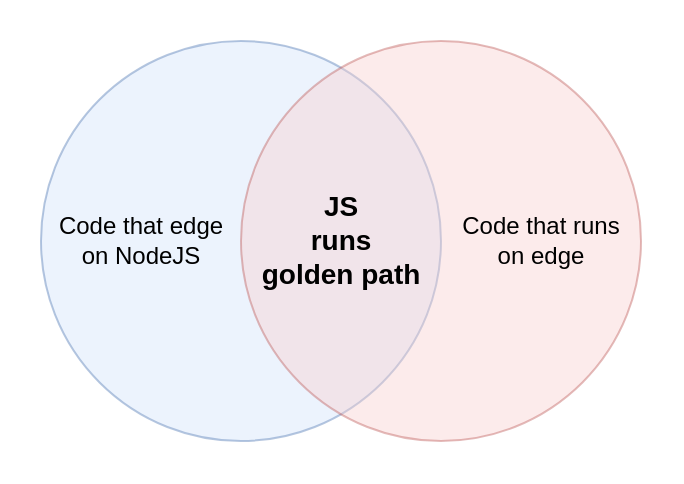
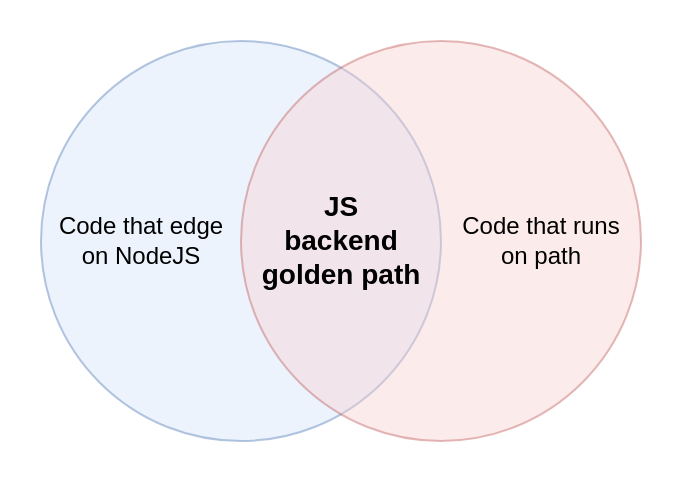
- <mxCell id="6" value="JS&lt;br style=&quot;font-size: 14px&quot;&gt;runs&lt;br style=&quot;font-size: 14px&quot;&gt;golden path" style="text;html=1;align=center;verticalAlign=middle;resizable=0;points=[];autosize=1;strokeColor=none;fillColor=none;rounded=0;fontStyle=1;fontSize=14;" parent="1" vertex="1"><mxGeometry x="125" y="90" width="90" height="60" as="geometry" /></mxCell>
+ <mxCell id="6" value="JS&lt;br style=&quot;font-size: 14px&quot;&gt;backend&lt;br style=&quot;font-size: 14px&quot;&gt;golden path" style="text;html=1;align=center;verticalAlign=middle;resizable=0;points=[];autosize=1;strokeColor=none;fillColor=none;rounded=0;fontStyle=1;fontSize=14;" parent="1" vertex="1"><mxGeometry x="125" y="90" width="90" height="60" as="geometry" /></mxCell>
- <mxCell id="5" value="Code that runs&lt;br&gt;on edge" style="text;html=1;align=center;verticalAlign=middle;resizable=0;points=[];autosize=1;strokeColor=none;fillColor=none;" parent="1" vertex="1"><mxGeometry x="220" y="100" width="100" height="40" as="geometry" /></mxCell>
+ <mxCell id="5" value="Code that runs&lt;br&gt;on path" style="text;html=1;align=center;verticalAlign=middle;resizable=0;points=[];autosize=1;strokeColor=none;fillColor=none;" parent="1" vertex="1"><mxGeometry x="220" y="100" width="100" height="40" as="geometry" /></mxCell>
